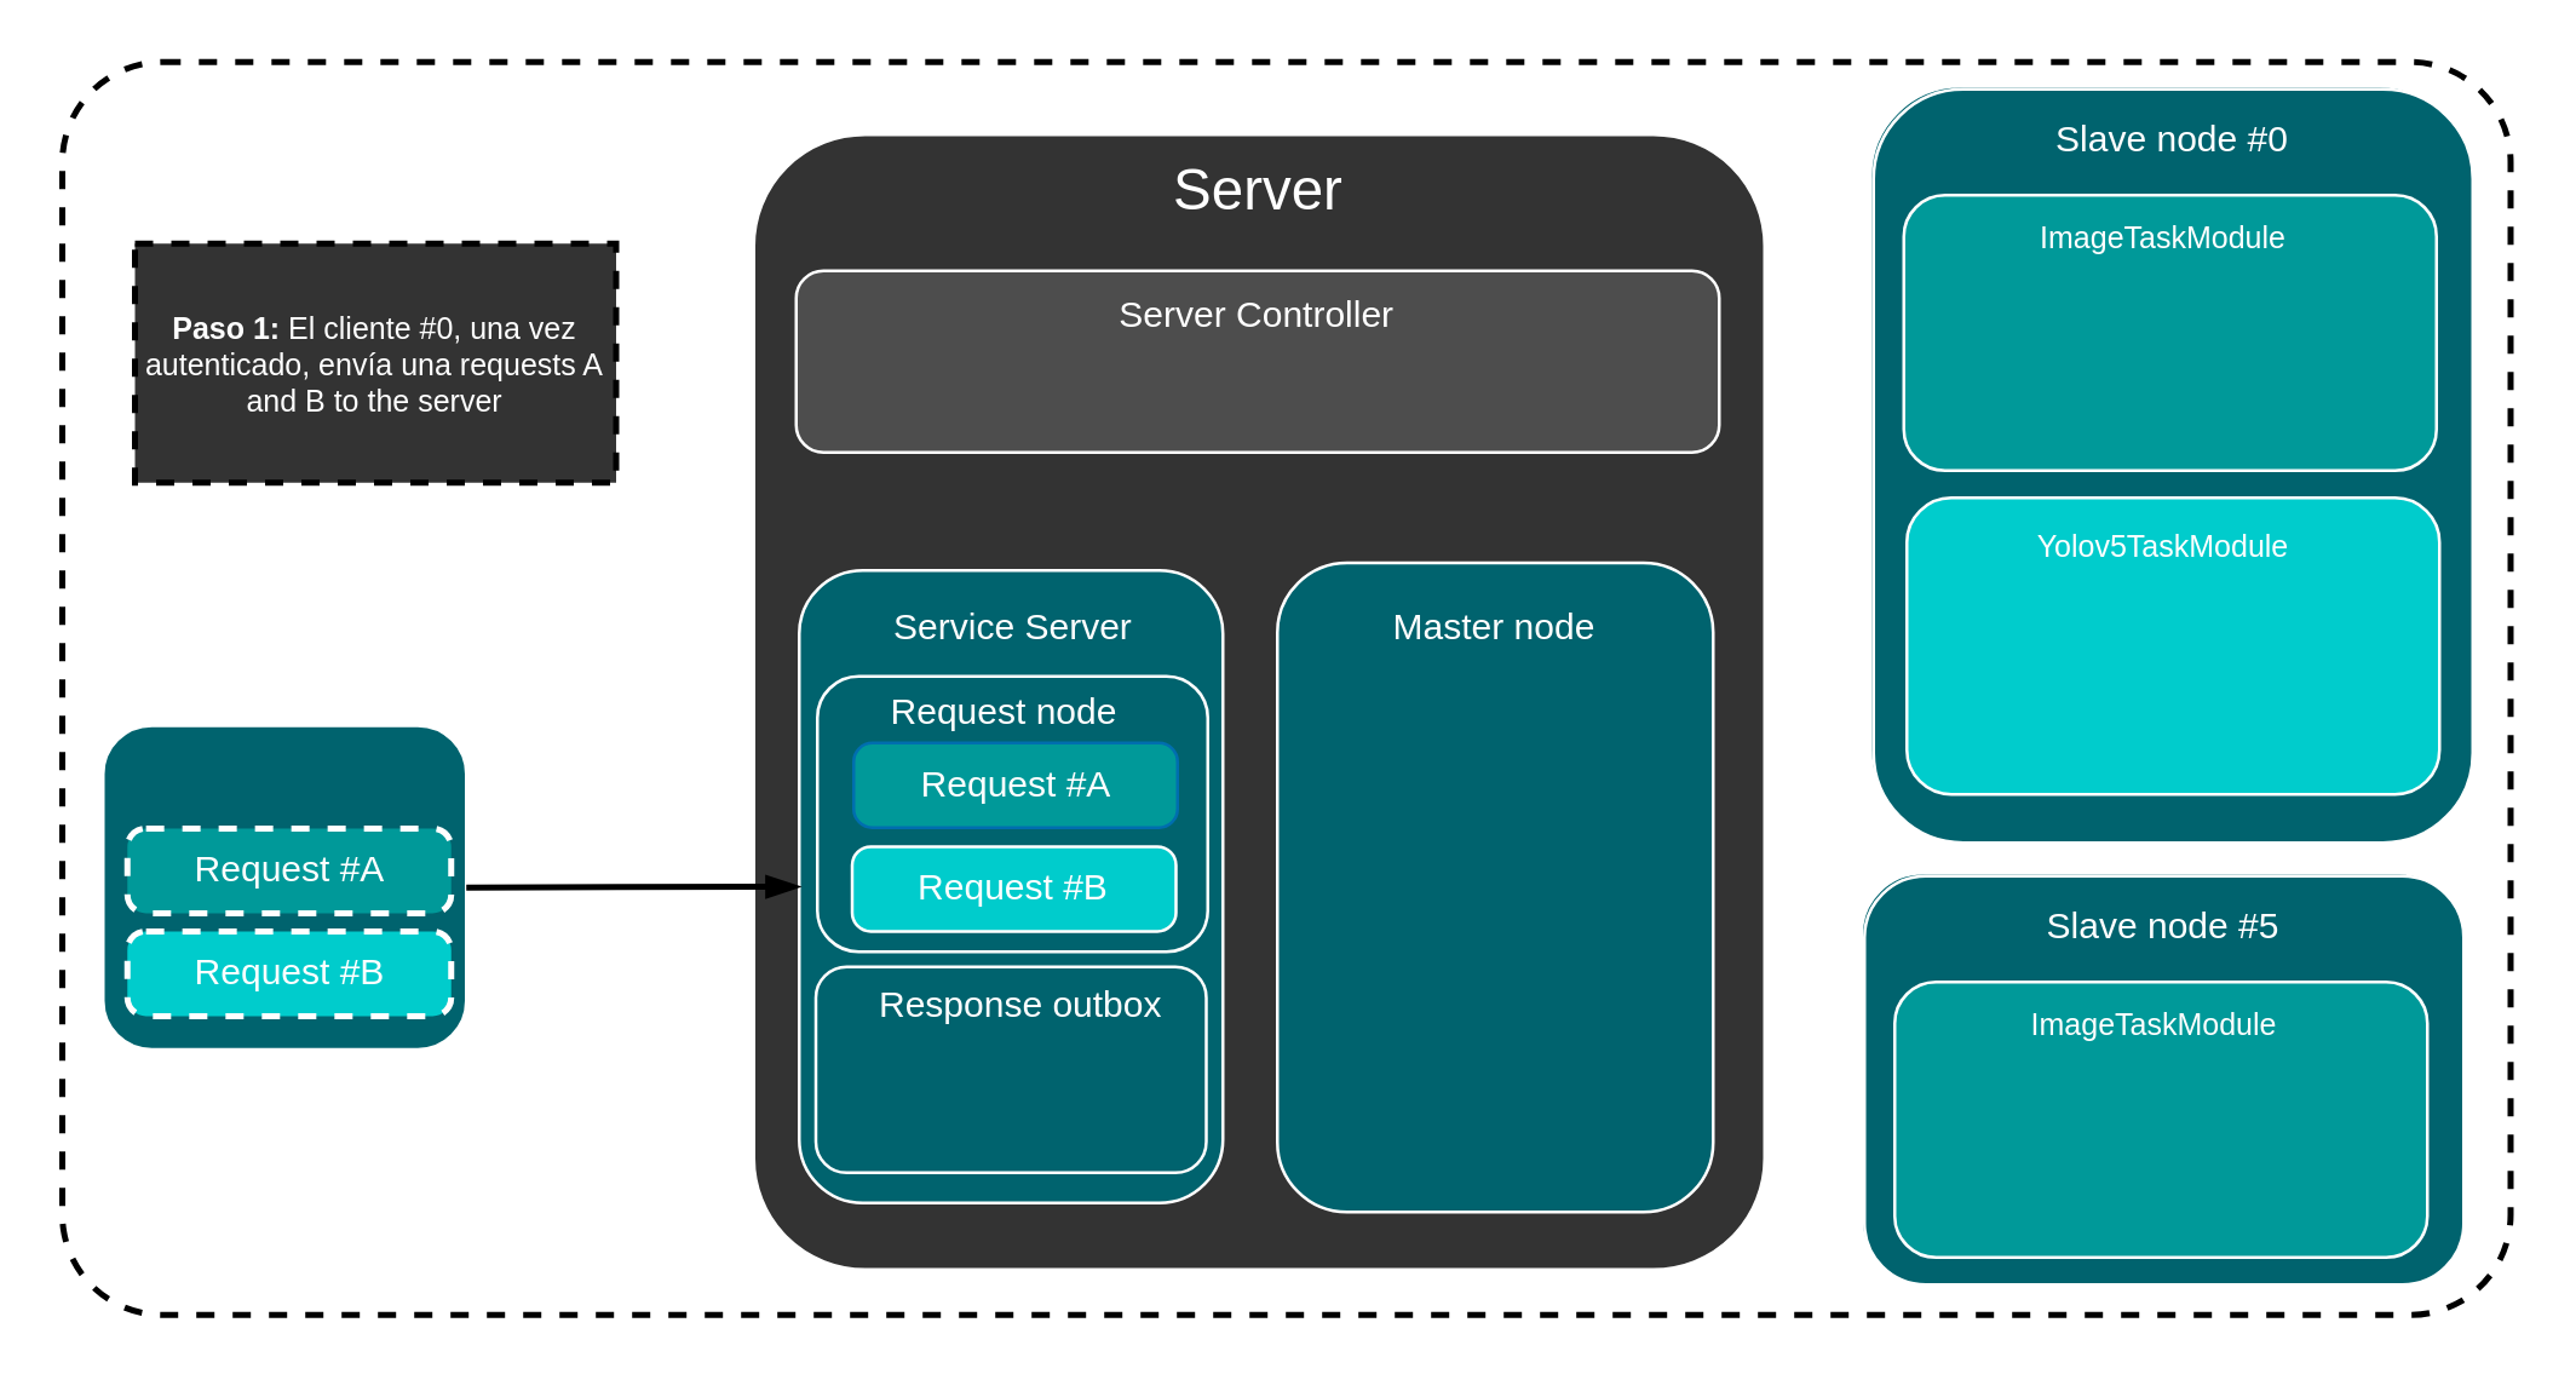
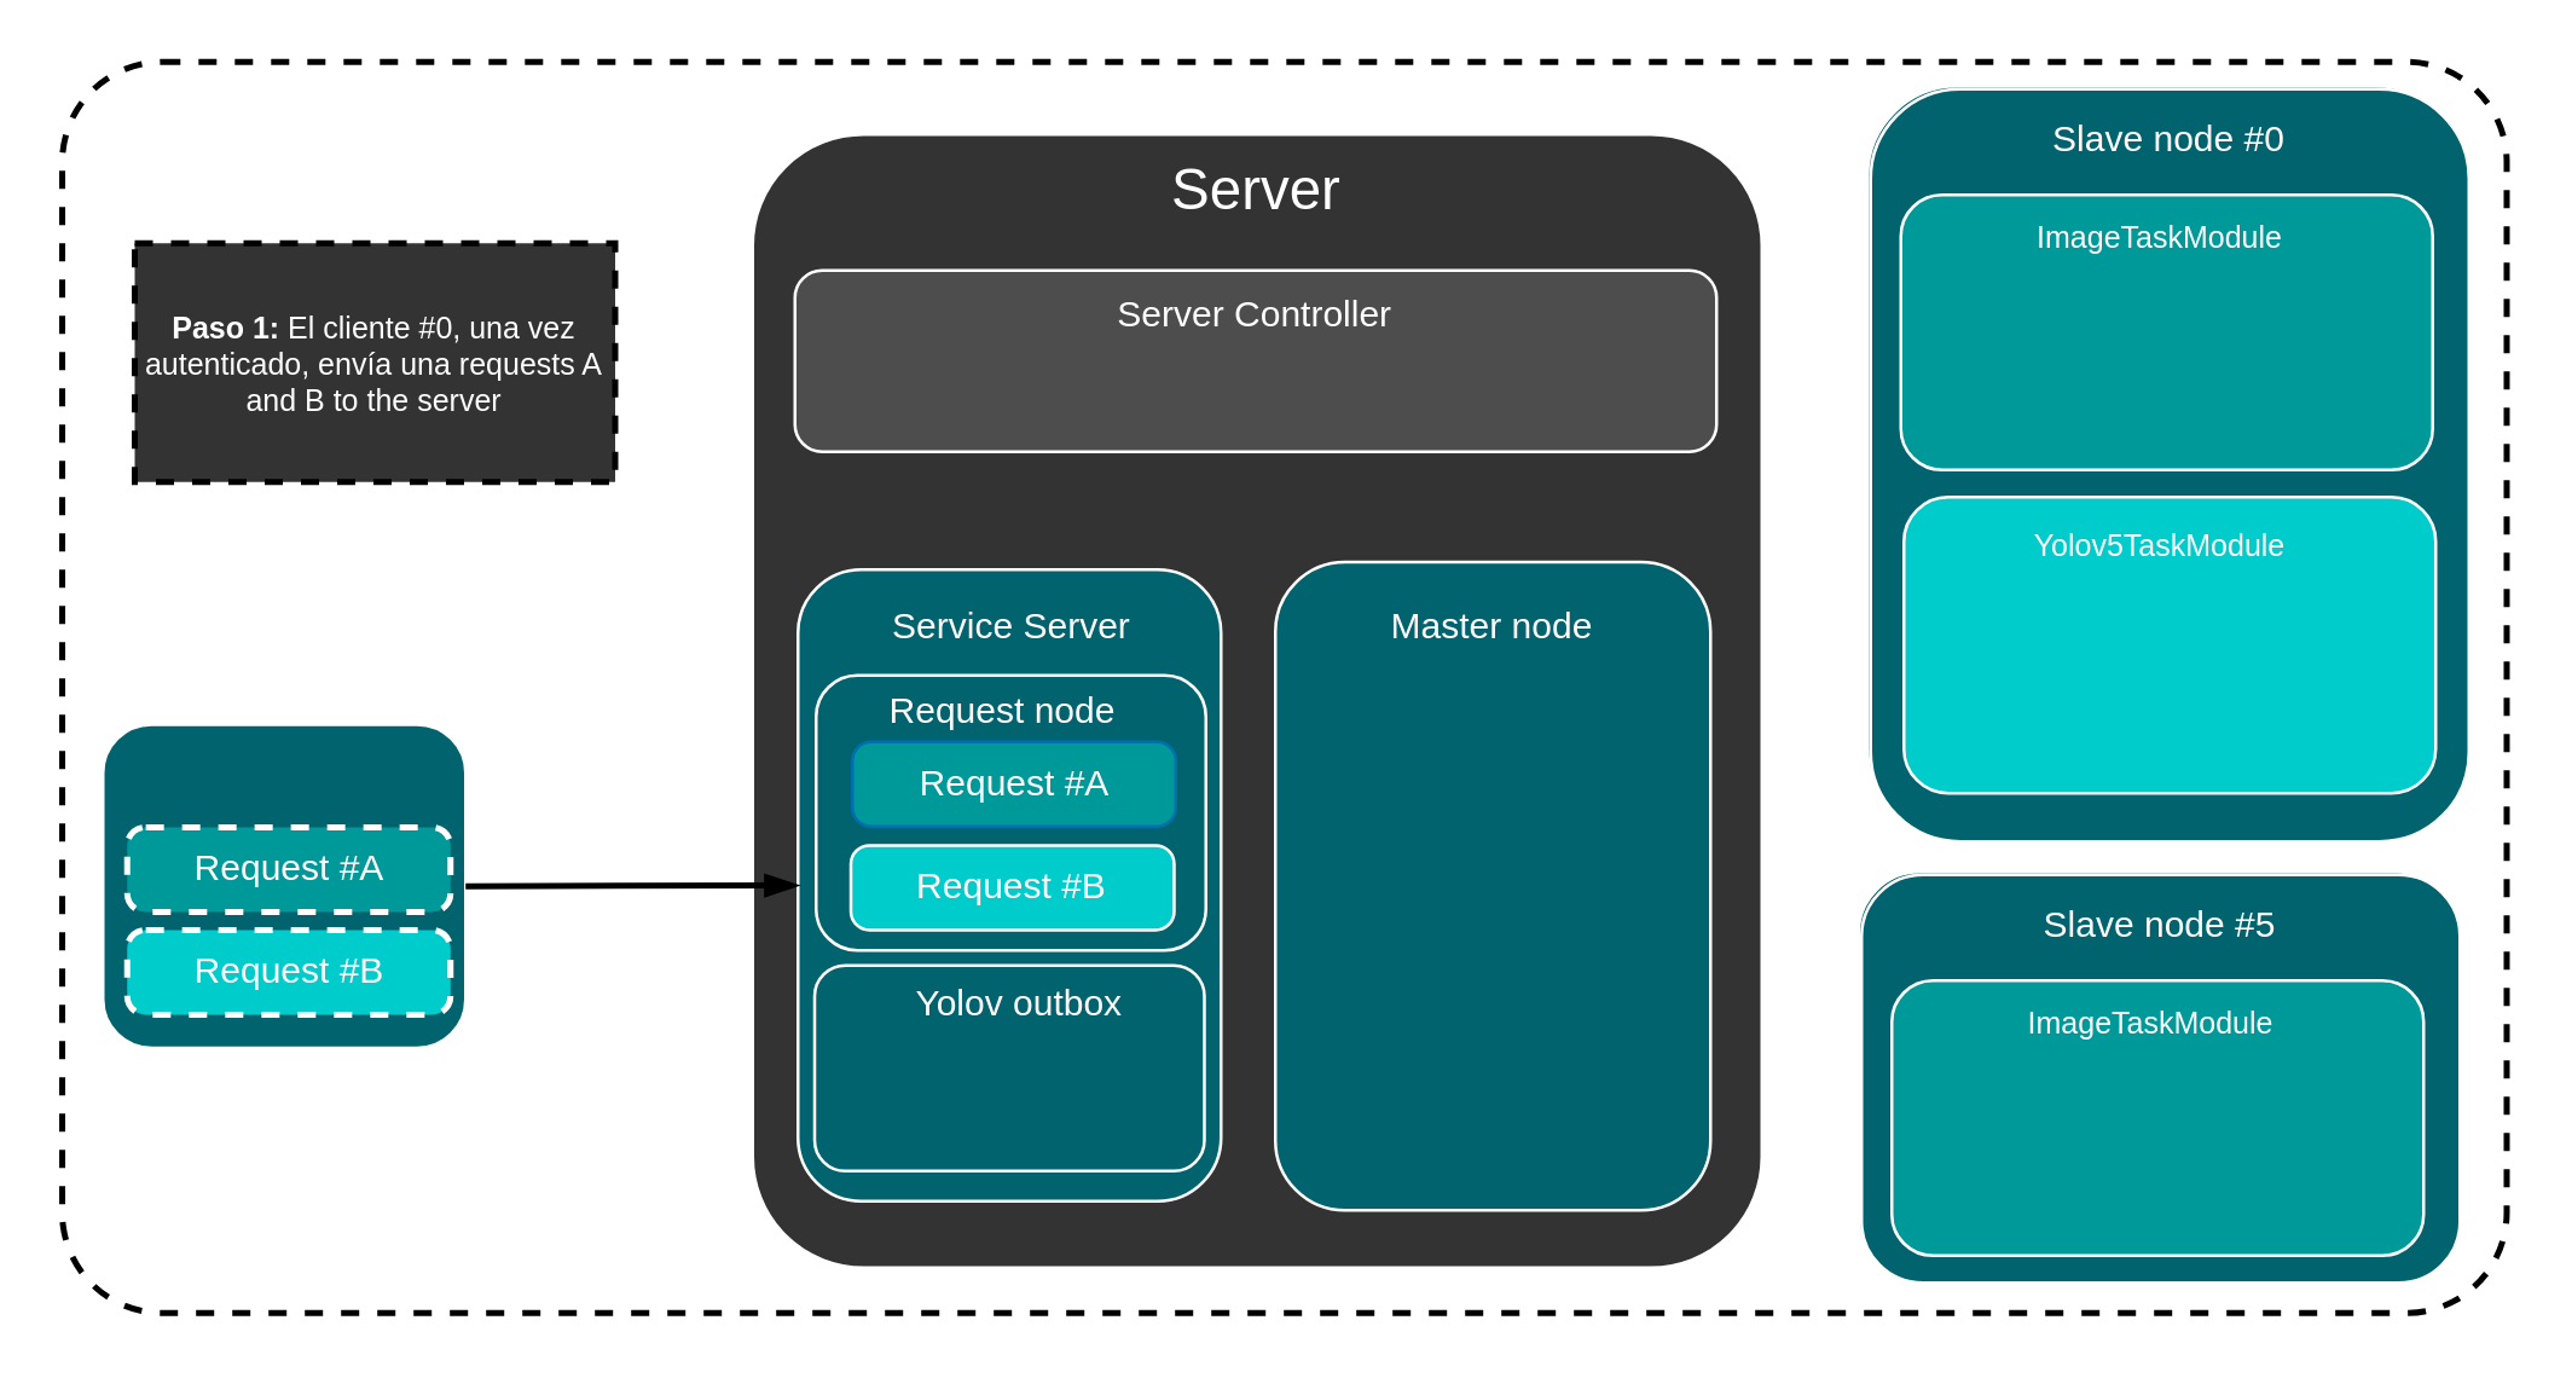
- <mxCell id="49" value="Response outbox" style="text;html=1;strokeColor=none;fillColor=none;align=center;verticalAlign=middle;whiteSpace=wrap;rounded=0;fontColor=#FFFFFF;" parent="1" vertex="1"><mxGeometry x="284.5" y="317" width="104" height="30" as="geometry" /></mxCell>
+ <mxCell id="49" value="Yolov outbox" style="text;html=1;strokeColor=none;fillColor=none;align=center;verticalAlign=middle;whiteSpace=wrap;rounded=0;fontColor=#FFFFFF;" parent="1" vertex="1"><mxGeometry x="284.5" y="317" width="104" height="30" as="geometry" /></mxCell>
